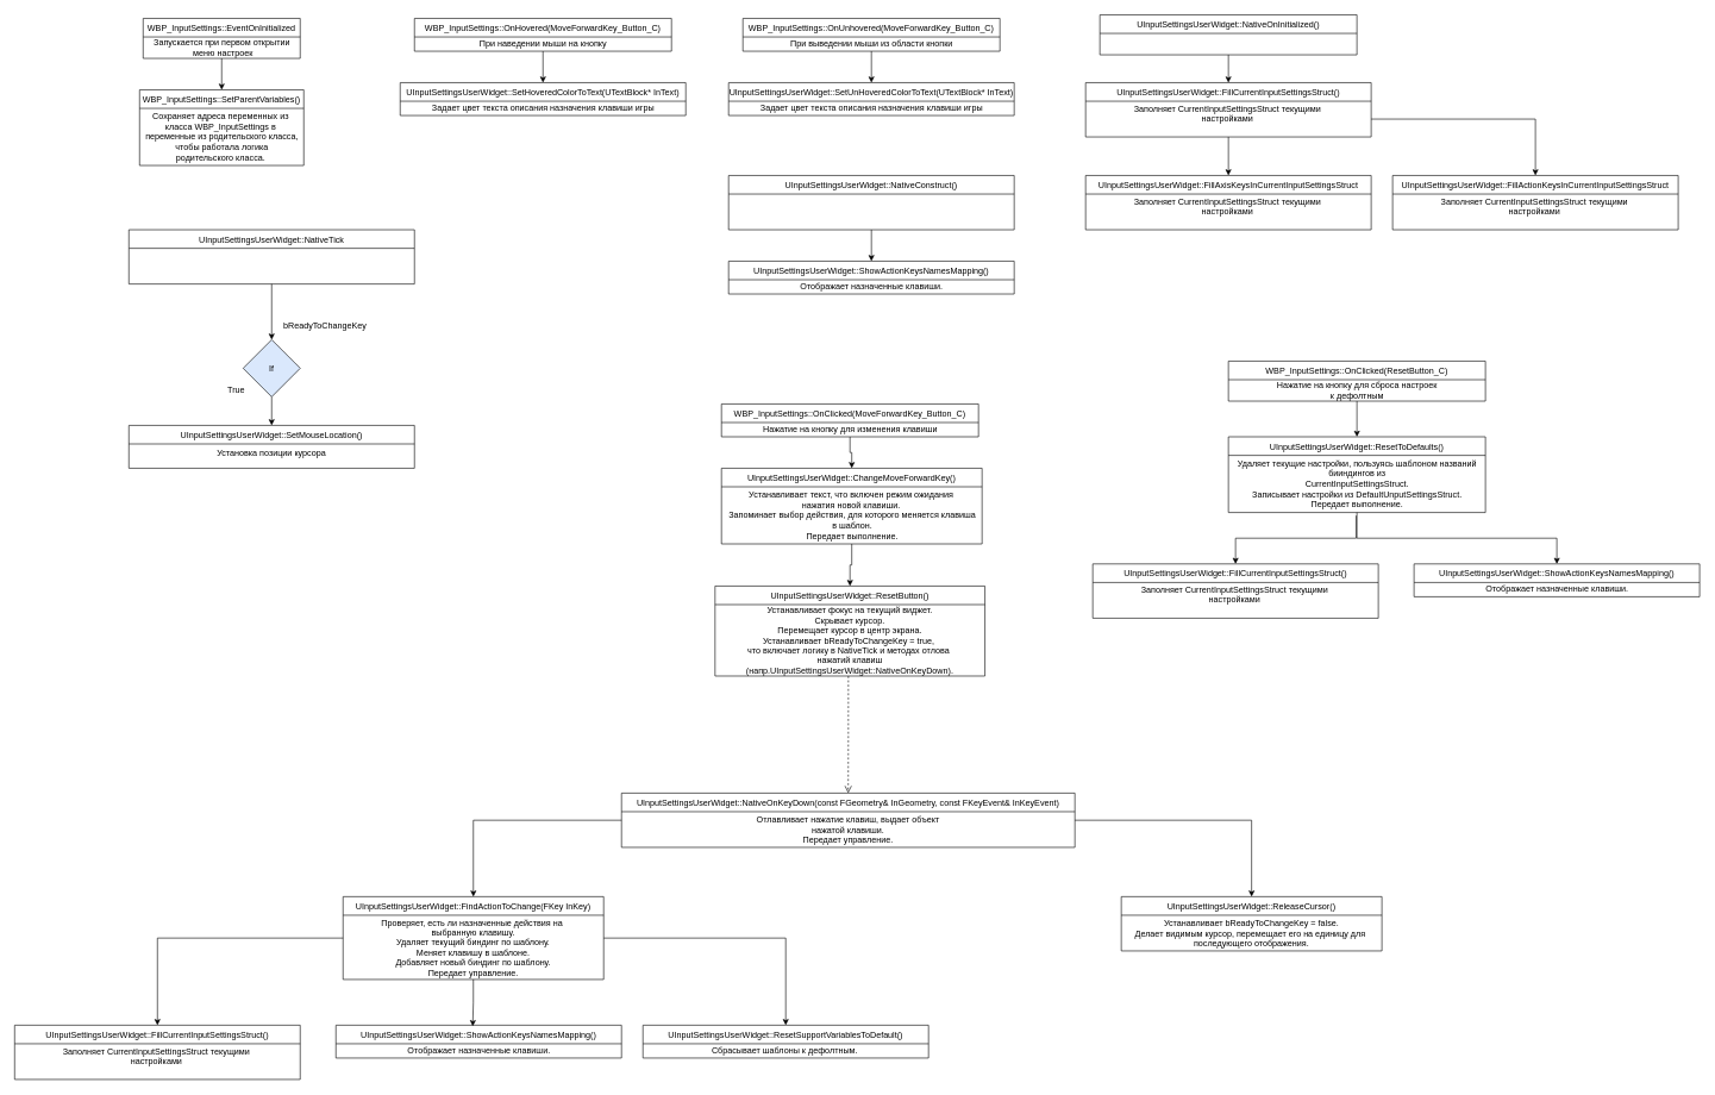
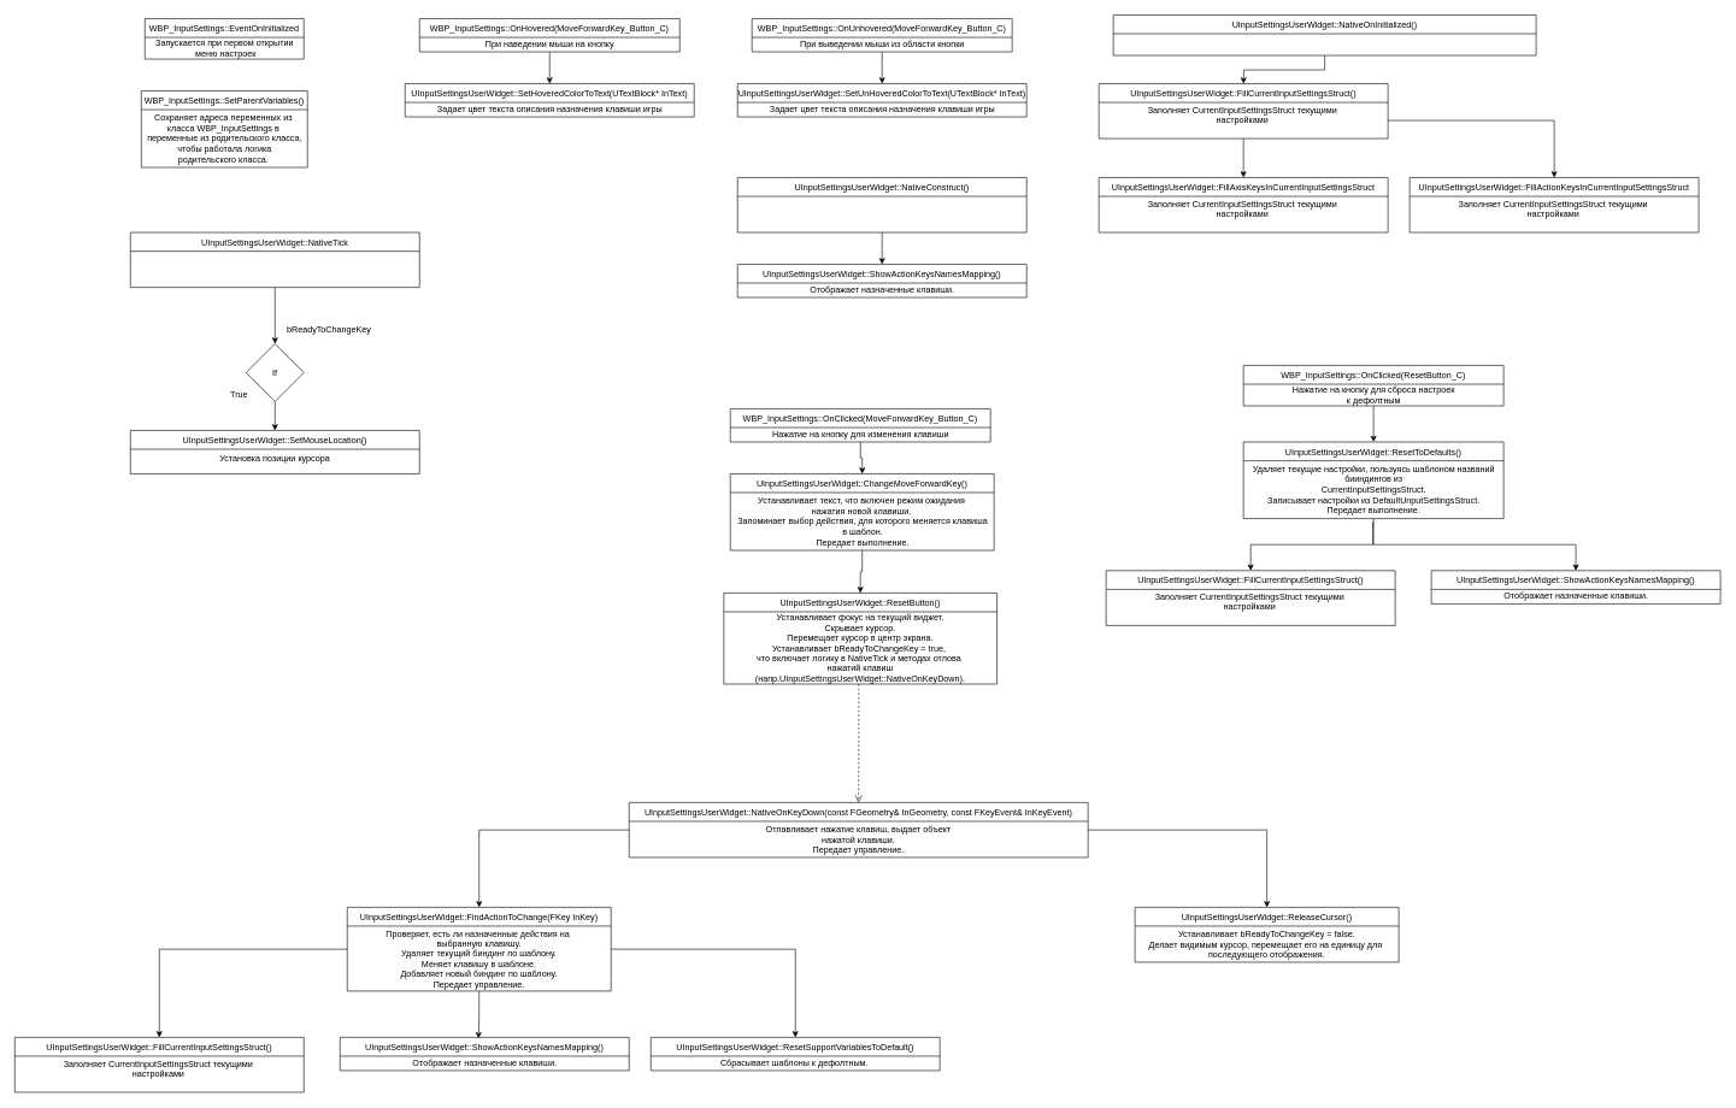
- <mxCell id="18" value="UInputSettingsUserWidget::NativeOnInitialized()" style="swimlane;fontStyle=0;childLayout=stackLayout;horizontal=1;startSize=26;fillColor=none;horizontalStack=0;resizeParent=1;resizeParentMax=0;resizeLast=0;collapsible=0;marginBottom=0;html=0;autosize=0;" vertex="1" parent="1"><mxGeometry x="1540" y="20" width="360" height="56" as="geometry"><mxRectangle x="90" y="150" width="420" height="26" as="alternateBounds" /></mxGeometry></mxCell>
+ <mxCell id="18" value="UInputSettingsUserWidget::NativeOnInitialized()" style="swimlane;fontStyle=0;childLayout=stackLayout;horizontal=1;startSize=26;fillColor=none;horizontalStack=0;resizeParent=1;resizeParentMax=0;resizeLast=0;collapsible=0;marginBottom=0;html=0;autosize=0;" vertex="1" parent="1"><mxGeometry x="1540" y="20" width="585" height="56" as="geometry"><mxRectangle x="90" y="150" width="420" height="26" as="alternateBounds" /></mxGeometry></mxCell>
- <mxCell id="2" style="edgeStyle=orthogonalEdgeStyle;rounded=0;orthogonalLoop=1;jettySize=auto;html=1;entryX=0.5;entryY=0;entryDx=0;entryDy=0;" edge="1" parent="1" source="3" target="5"><mxGeometry relative="1" as="geometry" /></mxCell>
- <mxCell id="34" value="If" style="rhombus;whiteSpace=wrap;html=1;fillColor=#dae8fc;" vertex="1" parent="1"><mxGeometry x="340" y="475" width="80" height="80" as="geometry" /></mxCell>
+ <mxCell id="34" value="If" style="rhombus;whiteSpace=wrap;html=1;" vertex="1" parent="1"><mxGeometry x="340" y="475" width="80" height="80" as="geometry" /></mxCell>
